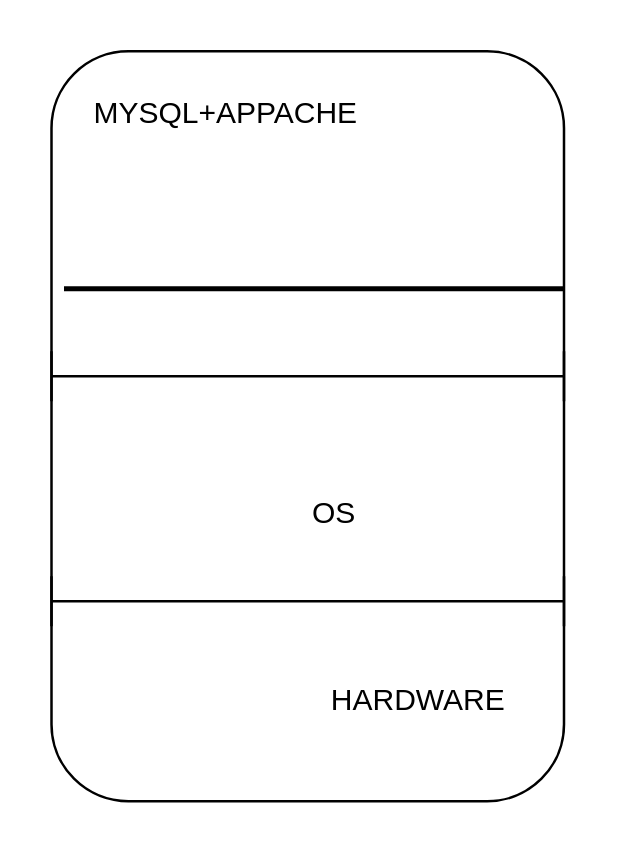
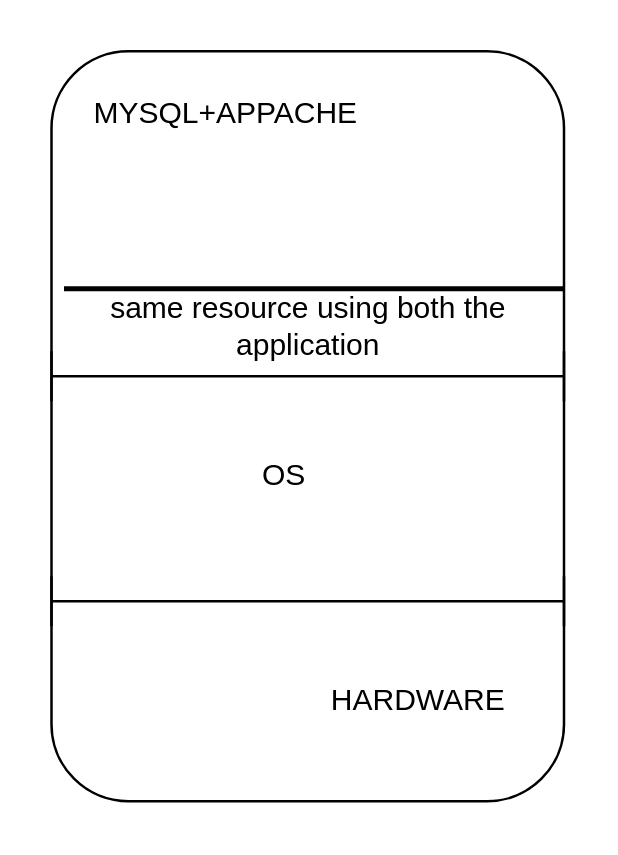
+ <mxCell id="9" value="same resource using both the application" style="text;html=1;strokeColor=none;fillColor=none;align=center;verticalAlign=middle;whiteSpace=wrap;rounded=0;" vertex="1" parent="1"><mxGeometry x="22.5" y="120" width="200" height="20" as="geometry" /></mxCell>
- <mxCell id="6" value="OS&amp;nbsp;" style="text;html=1;strokeColor=none;fillColor=none;align=center;verticalAlign=middle;whiteSpace=wrap;rounded=0;" vertex="1" parent="1"><mxGeometry x="115" y="195" width="40" height="20" as="geometry" /></mxCell>
+ <mxCell id="6" value="OS&amp;nbsp;" style="text;html=1;strokeColor=none;fillColor=none;align=center;verticalAlign=middle;whiteSpace=wrap;rounded=0;" vertex="1" parent="1"><mxGeometry x="95" y="180" width="40" height="20" as="geometry" /></mxCell>
